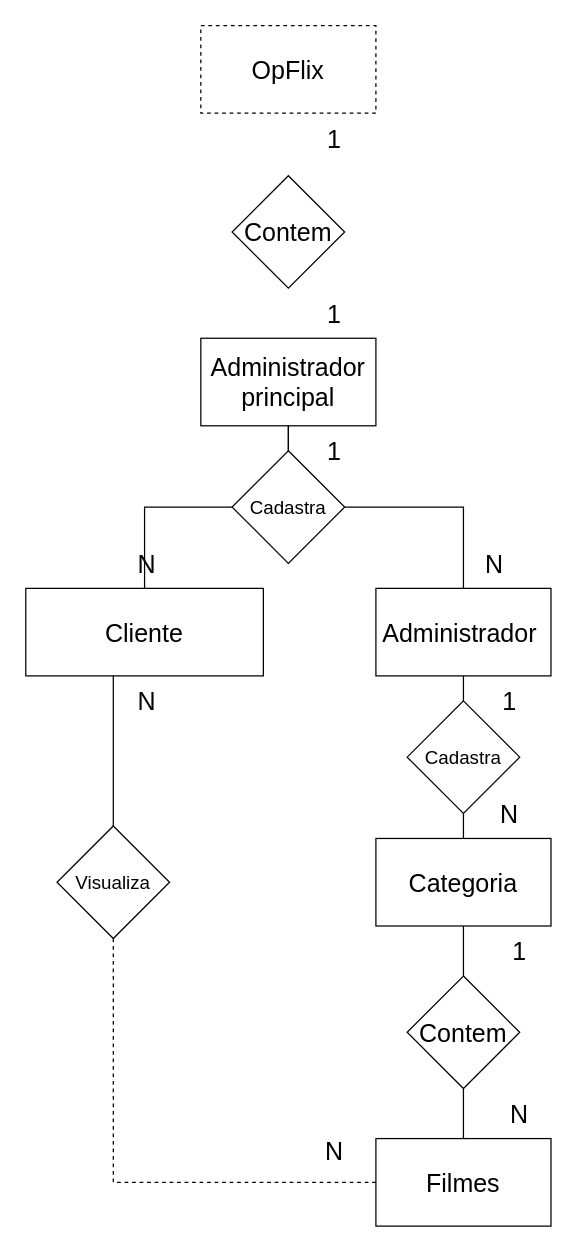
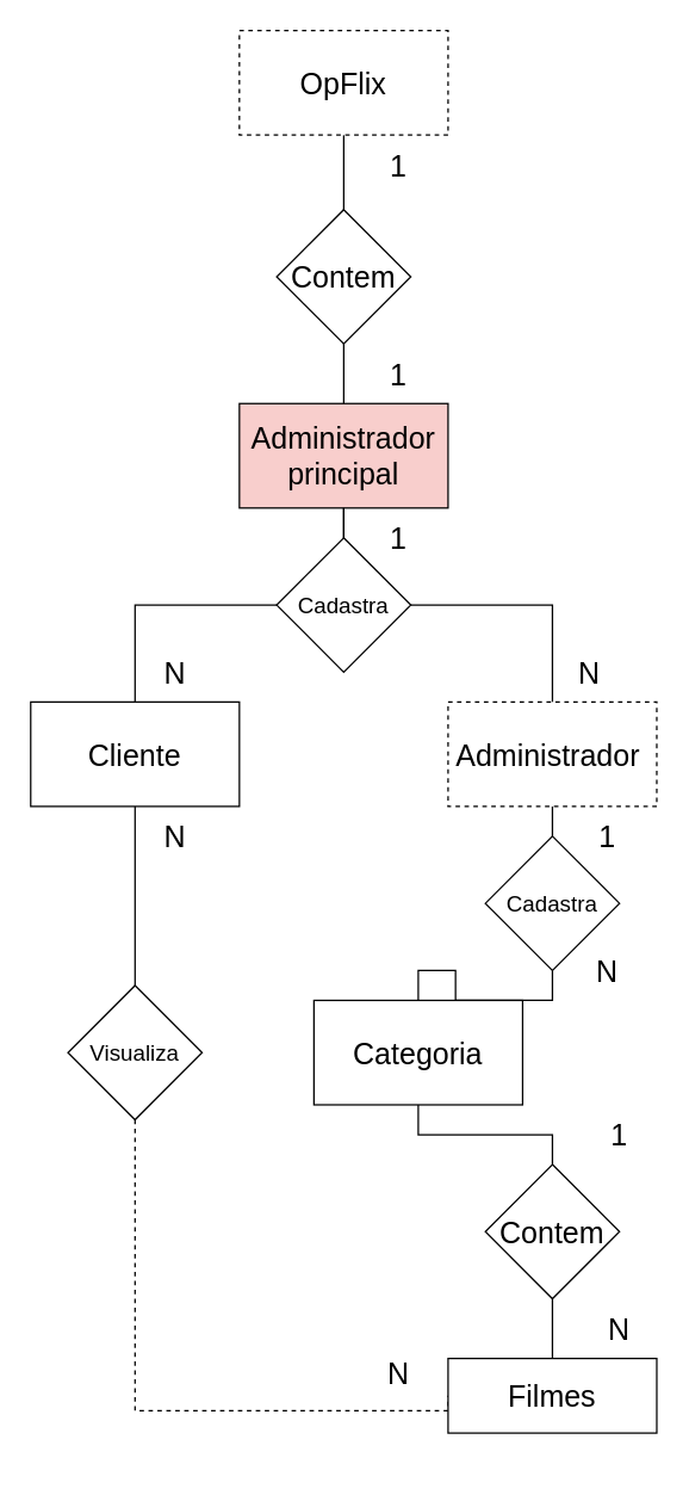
+ <mxCell id="8" style="edgeStyle=orthogonalEdgeStyle;rounded=0;orthogonalLoop=1;jettySize=auto;html=1;exitX=0.5;exitY=1;exitDx=0;exitDy=0;endArrow=none;endFill=0;" edge="1" parent="1" source="9" target="3"><mxGeometry relative="1" as="geometry" /></mxCell>
- <mxCell id="3" value="&lt;span style=&quot;font-size: 20px&quot;&gt;Administrador&lt;br&gt;principal&lt;br&gt;&lt;/span&gt;" style="rounded=0;whiteSpace=wrap;html=1;" vertex="1" parent="1"><mxGeometry x="160" y="270" width="140" height="70" as="geometry" /></mxCell>
+ <mxCell id="3" value="&lt;span style=&quot;font-size: 20px&quot;&gt;Administrador&lt;br&gt;principal&lt;br&gt;&lt;/span&gt;" style="rounded=0;whiteSpace=wrap;html=1;fillColor=#f8cecc;" vertex="1" parent="1"><mxGeometry x="160" y="270" width="140" height="70" as="geometry" /></mxCell>
- <mxCell id="7" value="&lt;span style=&quot;font-size: 20px&quot;&gt;Cliente&lt;br&gt;&lt;/span&gt;" style="rounded=0;whiteSpace=wrap;html=1;" vertex="1" parent="1"><mxGeometry x="20" y="470" width="190" height="70" as="geometry" /></mxCell>
+ <mxCell id="7" value="&lt;span style=&quot;font-size: 20px&quot;&gt;Cliente&lt;br&gt;&lt;/span&gt;" style="rounded=0;whiteSpace=wrap;html=1;" vertex="1" parent="1"><mxGeometry x="20" y="470" width="140" height="70" as="geometry" /></mxCell>
- <mxCell id="5" value="&lt;span style=&quot;font-size: 20px&quot;&gt;Administrador&amp;nbsp;&lt;br&gt;&lt;/span&gt;" style="rounded=0;whiteSpace=wrap;html=1;" vertex="1" parent="1"><mxGeometry x="300" y="470" width="140" height="70" as="geometry" /></mxCell>
+ <mxCell id="5" value="&lt;span style=&quot;font-size: 20px&quot;&gt;Administrador&amp;nbsp;&lt;br&gt;&lt;/span&gt;" style="rounded=0;whiteSpace=wrap;html=1;dashed=1;" vertex="1" parent="1"><mxGeometry x="300" y="470" width="140" height="70" as="geometry" /></mxCell>
- <mxCell id="20" value="&lt;span style=&quot;font-size: 20px&quot;&gt;Categoria&lt;br&gt;&lt;/span&gt;" style="rounded=0;whiteSpace=wrap;html=1;" vertex="1" parent="1"><mxGeometry x="300" y="670" width="140" height="70" as="geometry" /></mxCell>
+ <mxCell id="20" value="&lt;span style=&quot;font-size: 20px&quot;&gt;Categoria&lt;br&gt;&lt;/span&gt;" style="rounded=0;whiteSpace=wrap;html=1;" vertex="1" parent="1"><mxGeometry x="210" y="670" width="140" height="70" as="geometry" /></mxCell>
- <mxCell id="25" value="&lt;span style=&quot;font-size: 20px&quot;&gt;Filmes&lt;br&gt;&lt;/span&gt;" style="rounded=0;whiteSpace=wrap;html=1;" vertex="1" parent="1"><mxGeometry x="300" y="910" width="140" height="70" as="geometry" /></mxCell>
+ <mxCell id="25" value="&lt;span style=&quot;font-size: 20px&quot;&gt;Filmes&lt;br&gt;&lt;/span&gt;" style="rounded=0;whiteSpace=wrap;html=1;" vertex="1" parent="1"><mxGeometry x="300" y="910" width="140" height="50" as="geometry" /></mxCell>
